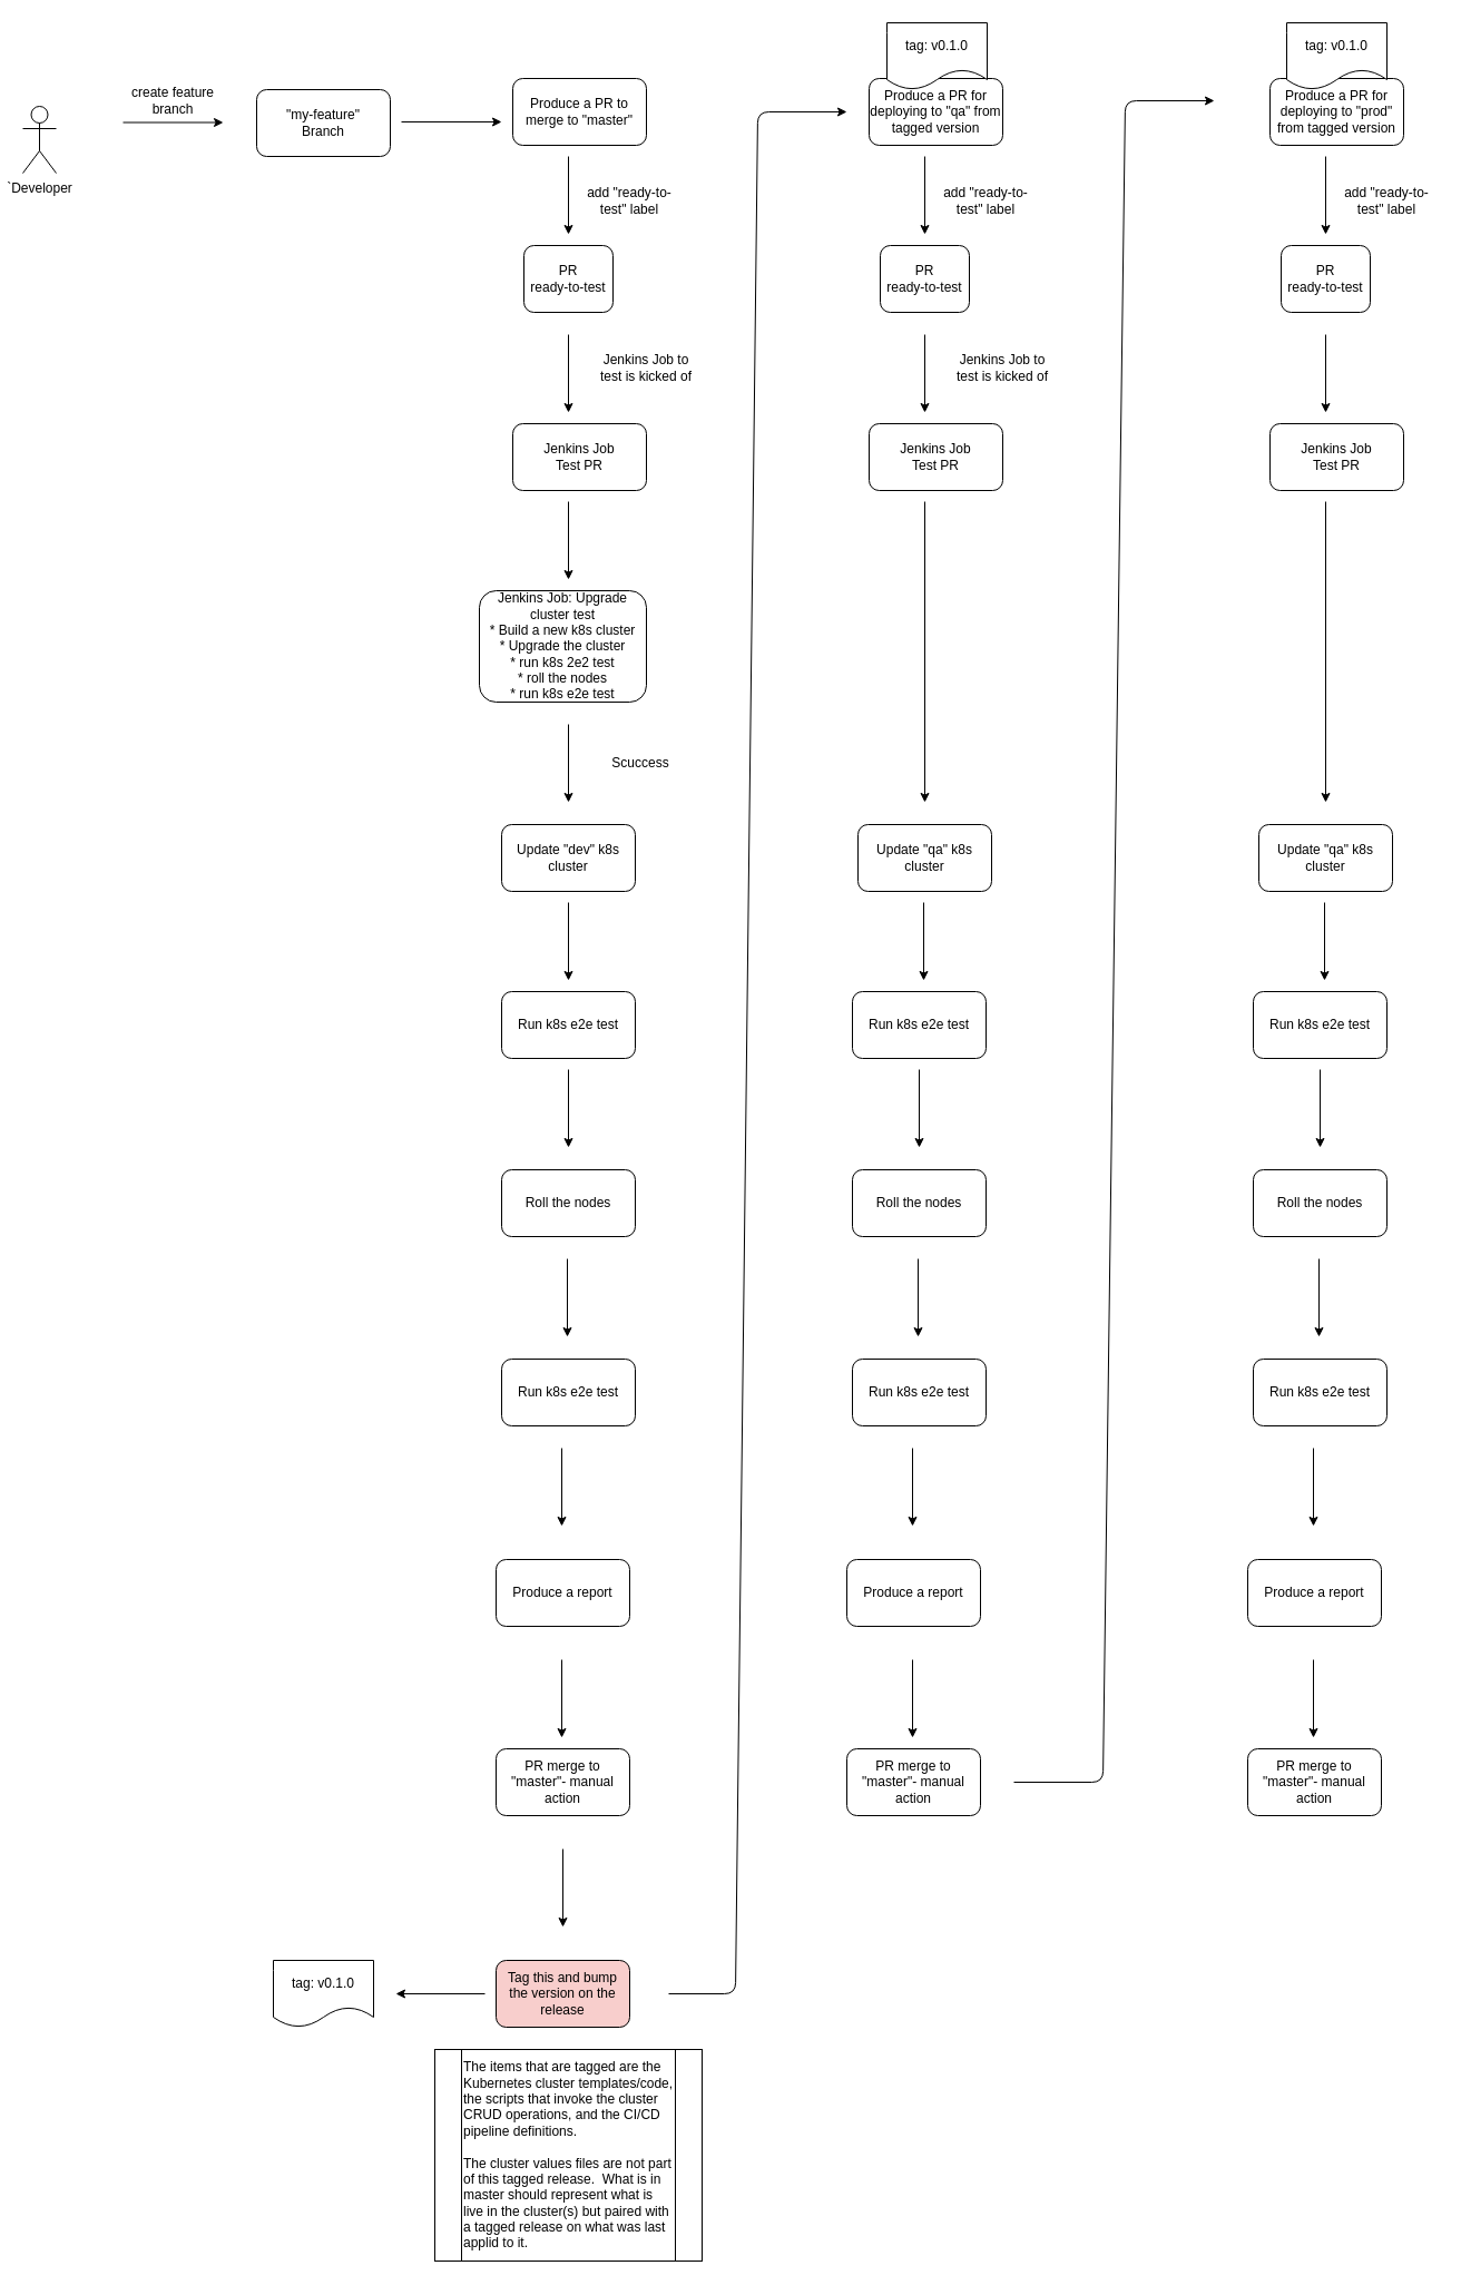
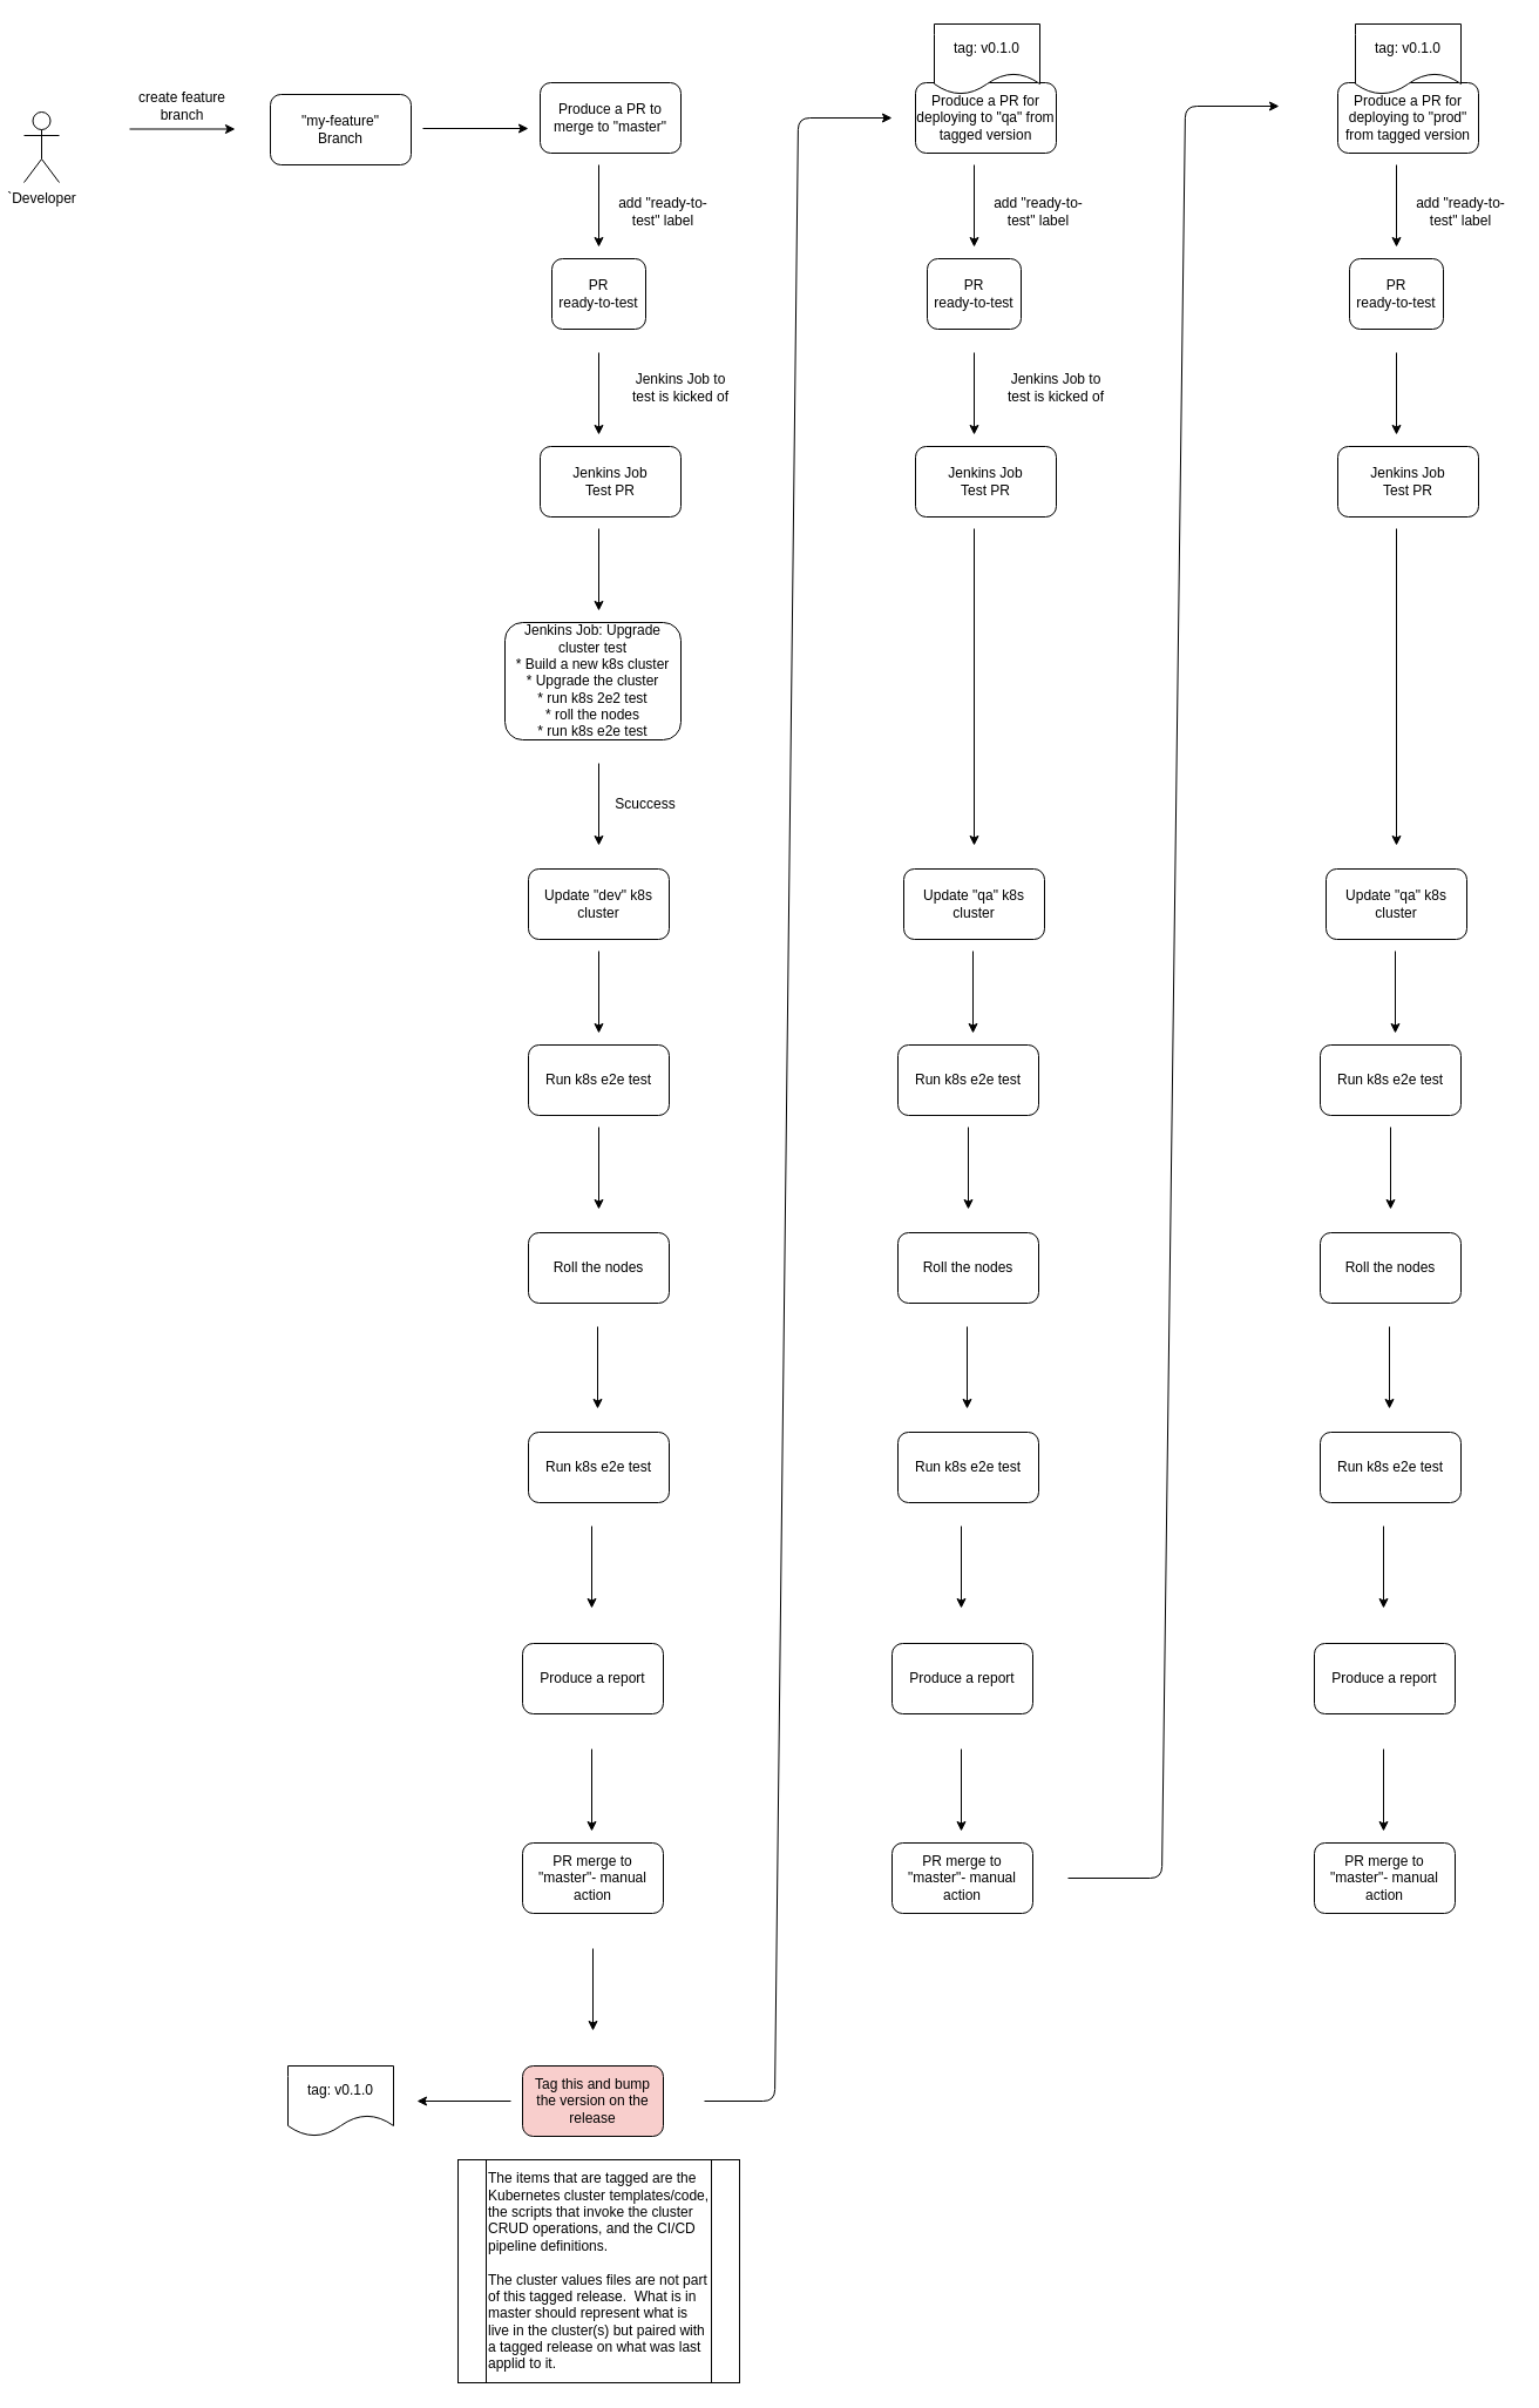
- <mxCell id="18" value="Scuccess" style="text;html=1;strokeColor=none;fillColor=none;align=center;verticalAlign=middle;whiteSpace=wrap;rounded=0;" vertex="1" parent="1"><mxGeometry x="555" y="675" width="40" height="20" as="geometry" /></mxCell>
+ <mxCell id="18" value="Scuccess" style="text;html=1;strokeColor=none;fillColor=none;align=center;verticalAlign=middle;whiteSpace=wrap;rounded=0;" vertex="1" parent="1"><mxGeometry x="530" y="675" width="40" height="20" as="geometry" /></mxCell>
